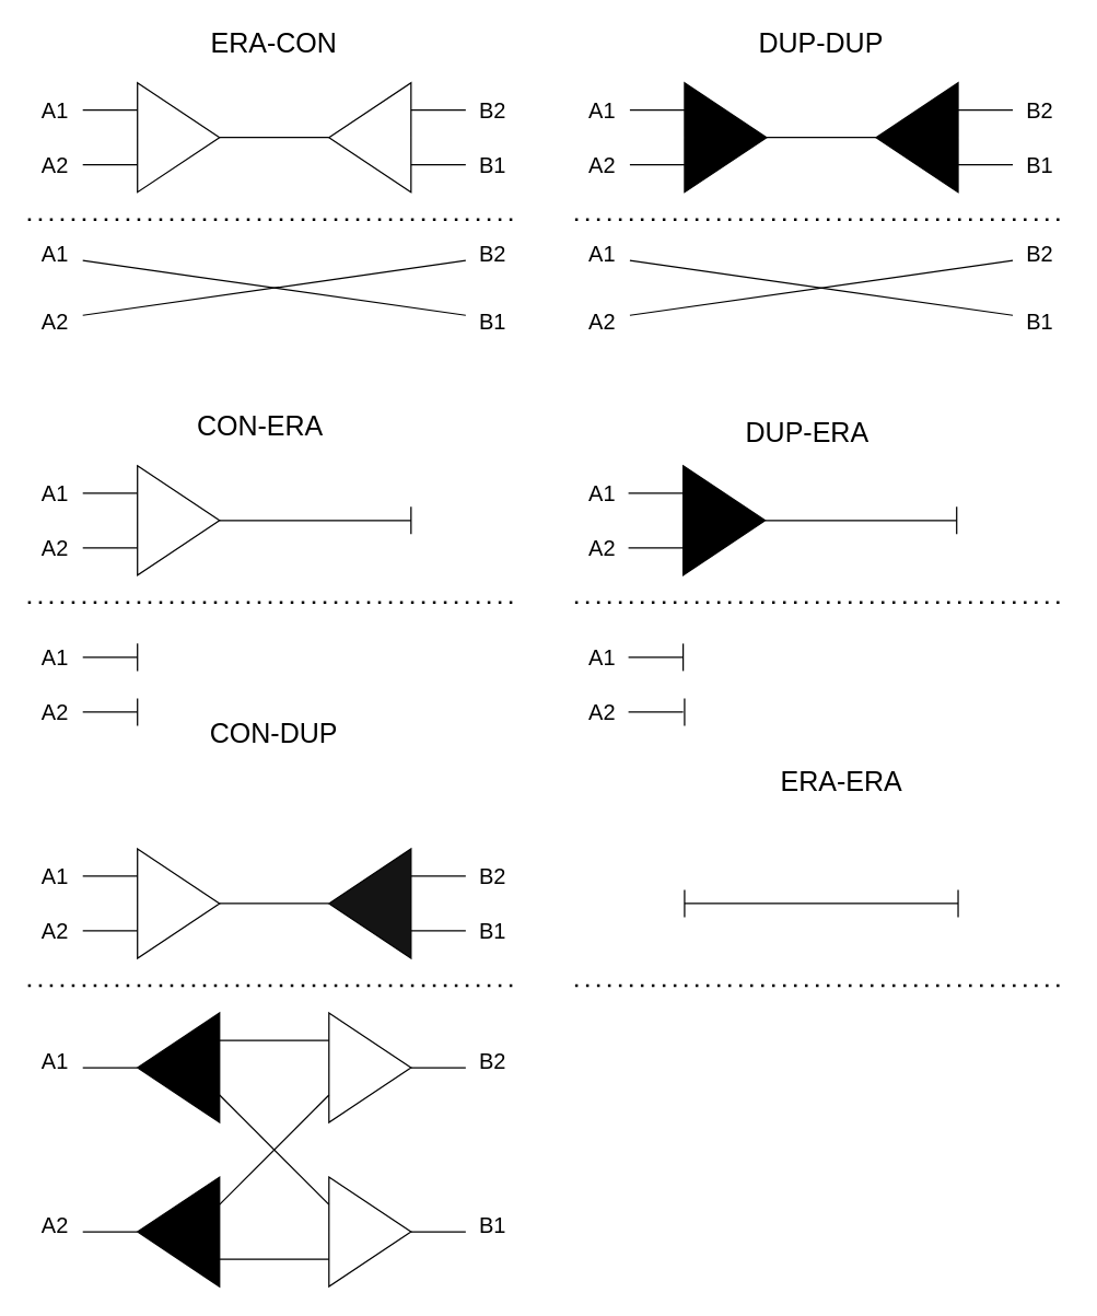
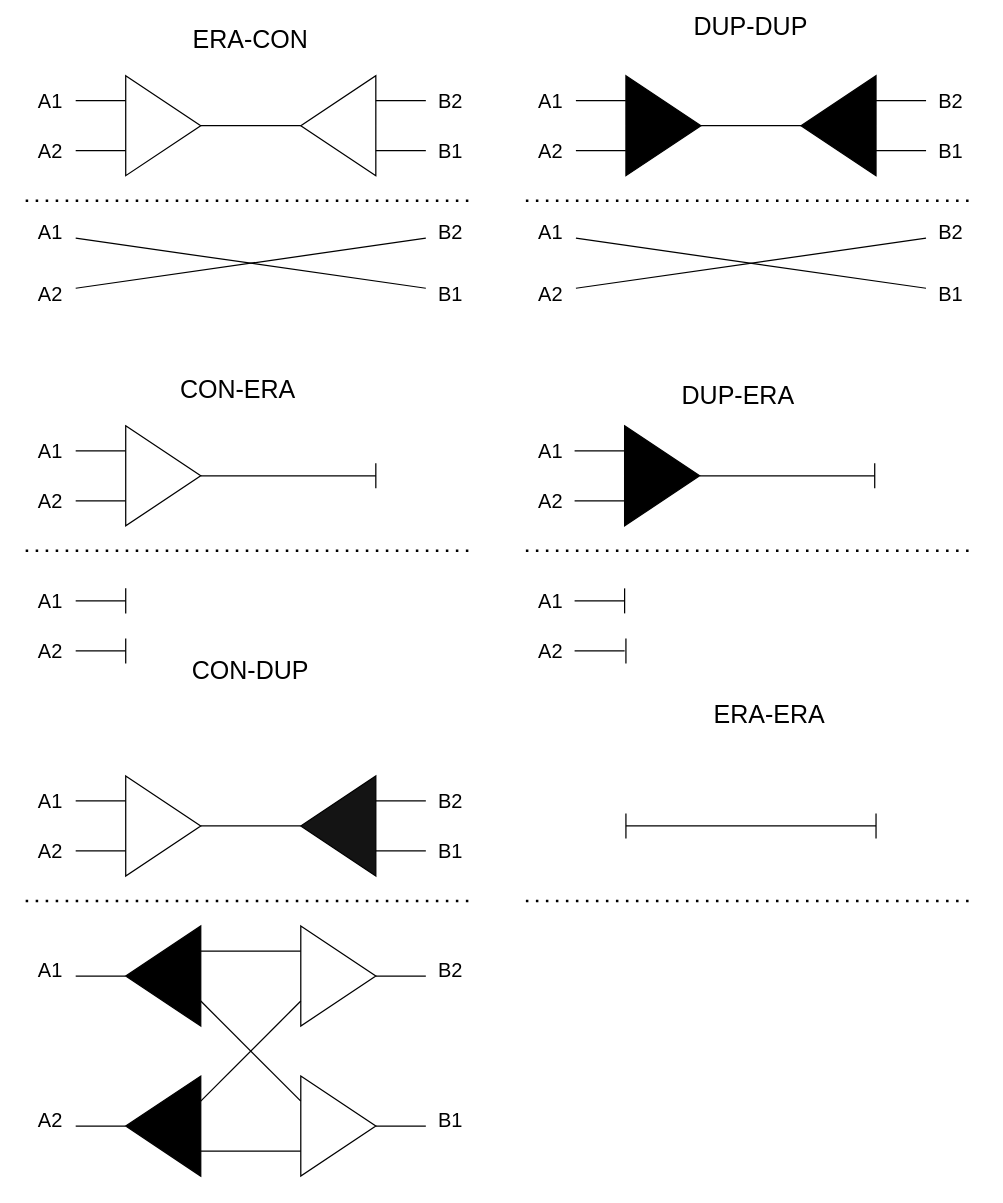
- <mxCell id="102" value="&lt;font style=&quot;font-size: 20px;&quot;&gt;DUP-DUP&lt;/font&gt;" style="text;html=1;strokeColor=none;fillColor=none;align=center;verticalAlign=middle;whiteSpace=wrap;rounded=0;" vertex="1" parent="1"><mxGeometry x="550" y="20" width="100" height="20" as="geometry" /></mxCell>
+ <mxCell id="102" value="&lt;font style=&quot;font-size: 20px;&quot;&gt;DUP-DUP&lt;/font&gt;" style="text;html=1;strokeColor=none;fillColor=none;align=center;verticalAlign=middle;whiteSpace=wrap;rounded=0;" vertex="1" parent="1"><mxGeometry x="550" y="10" width="100" height="20" as="geometry" /></mxCell>
